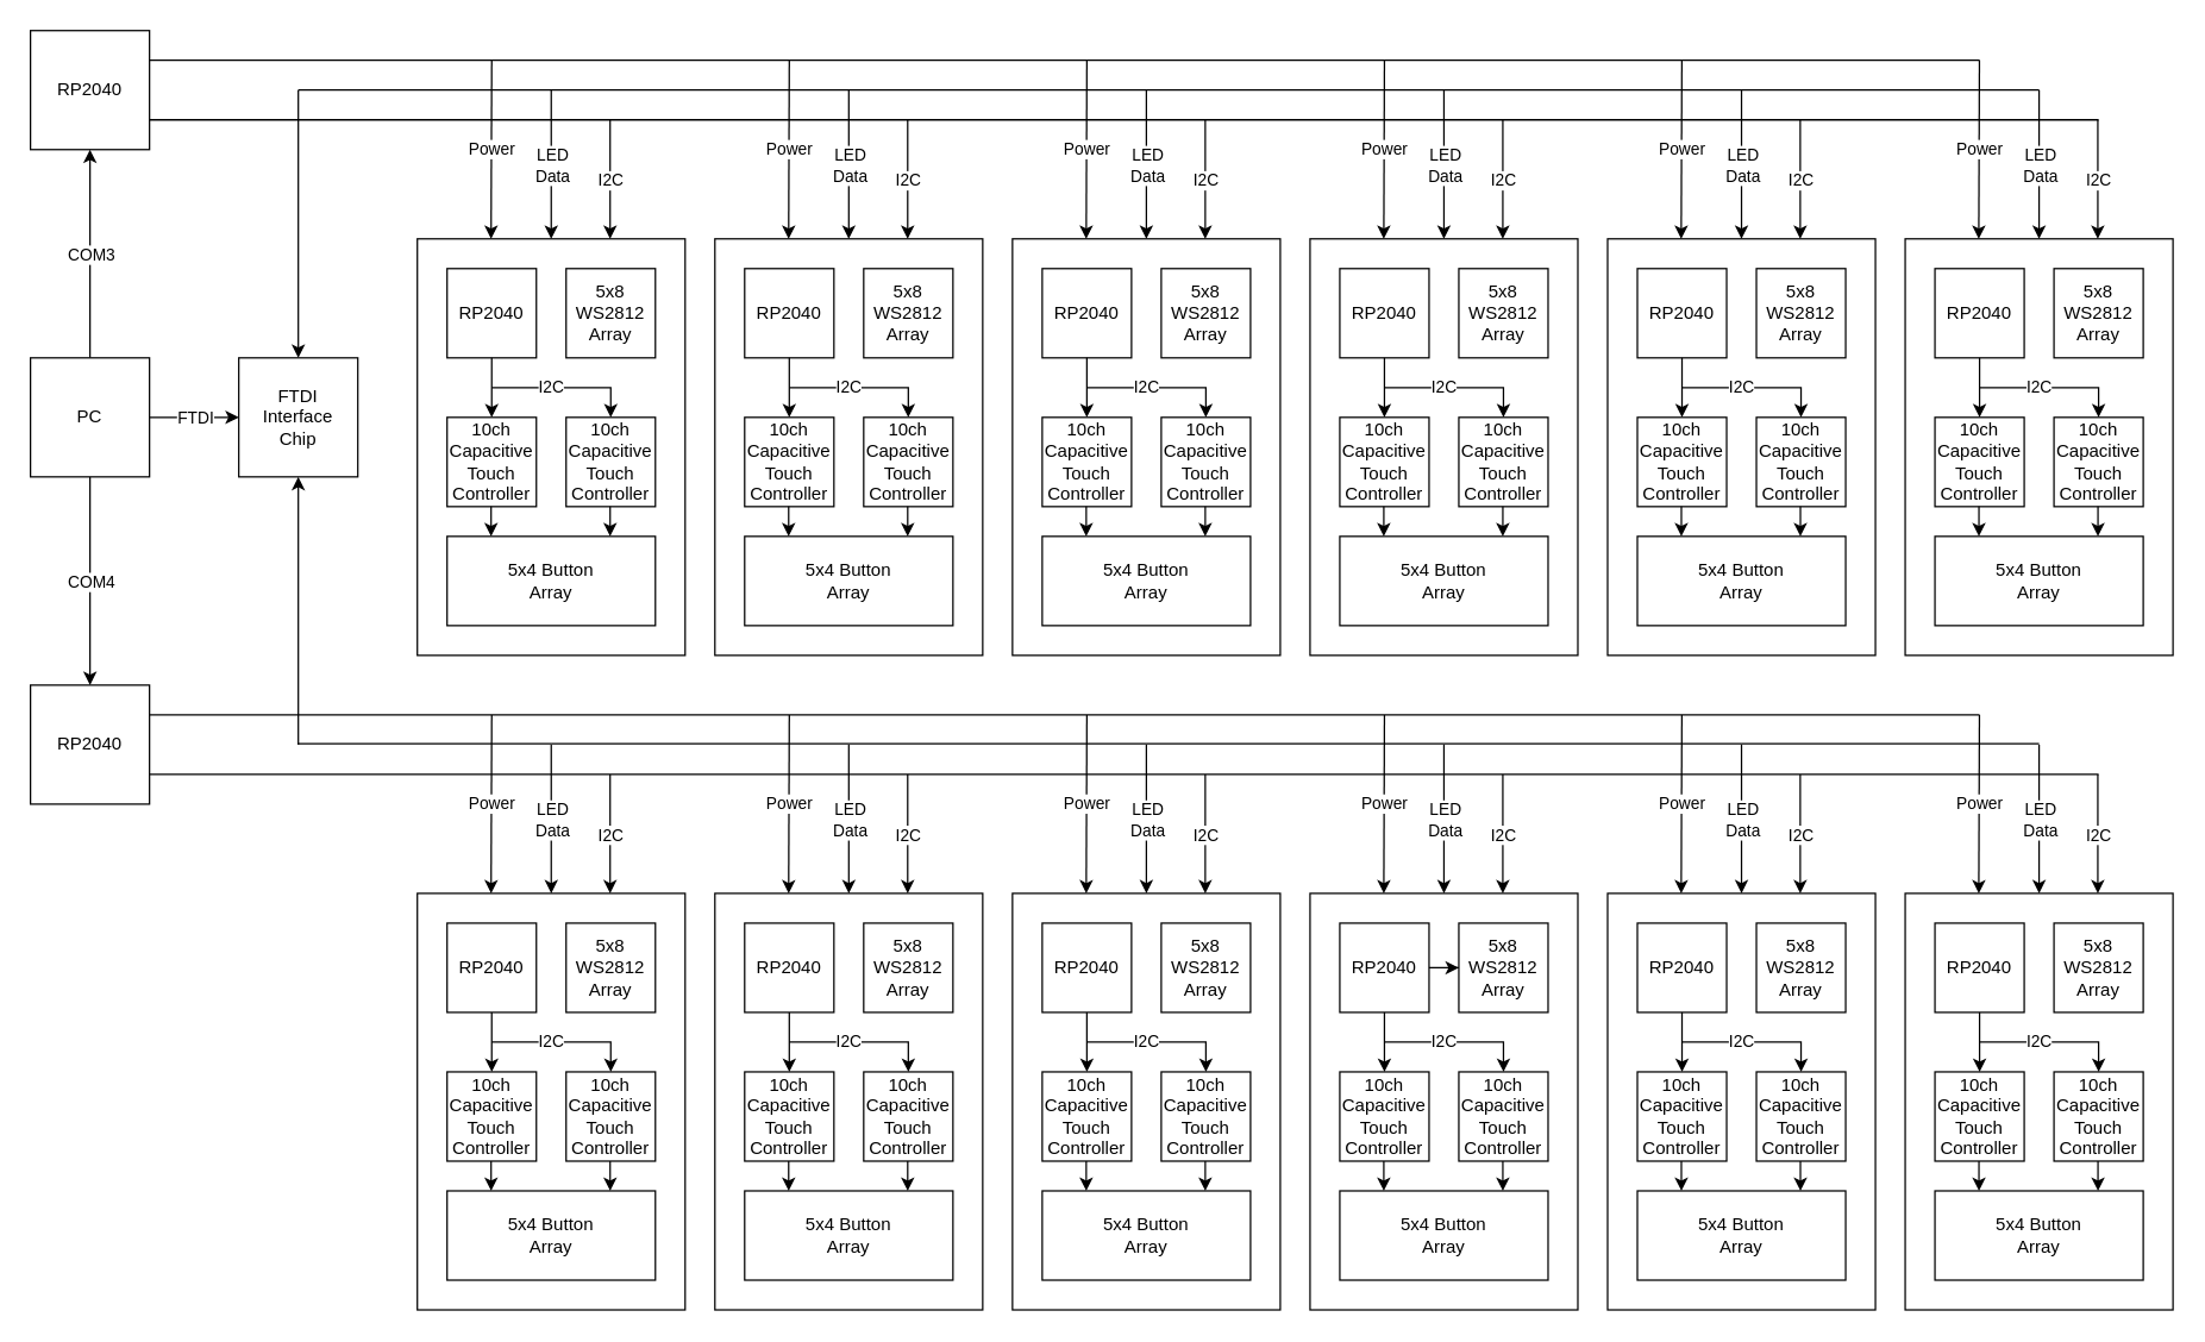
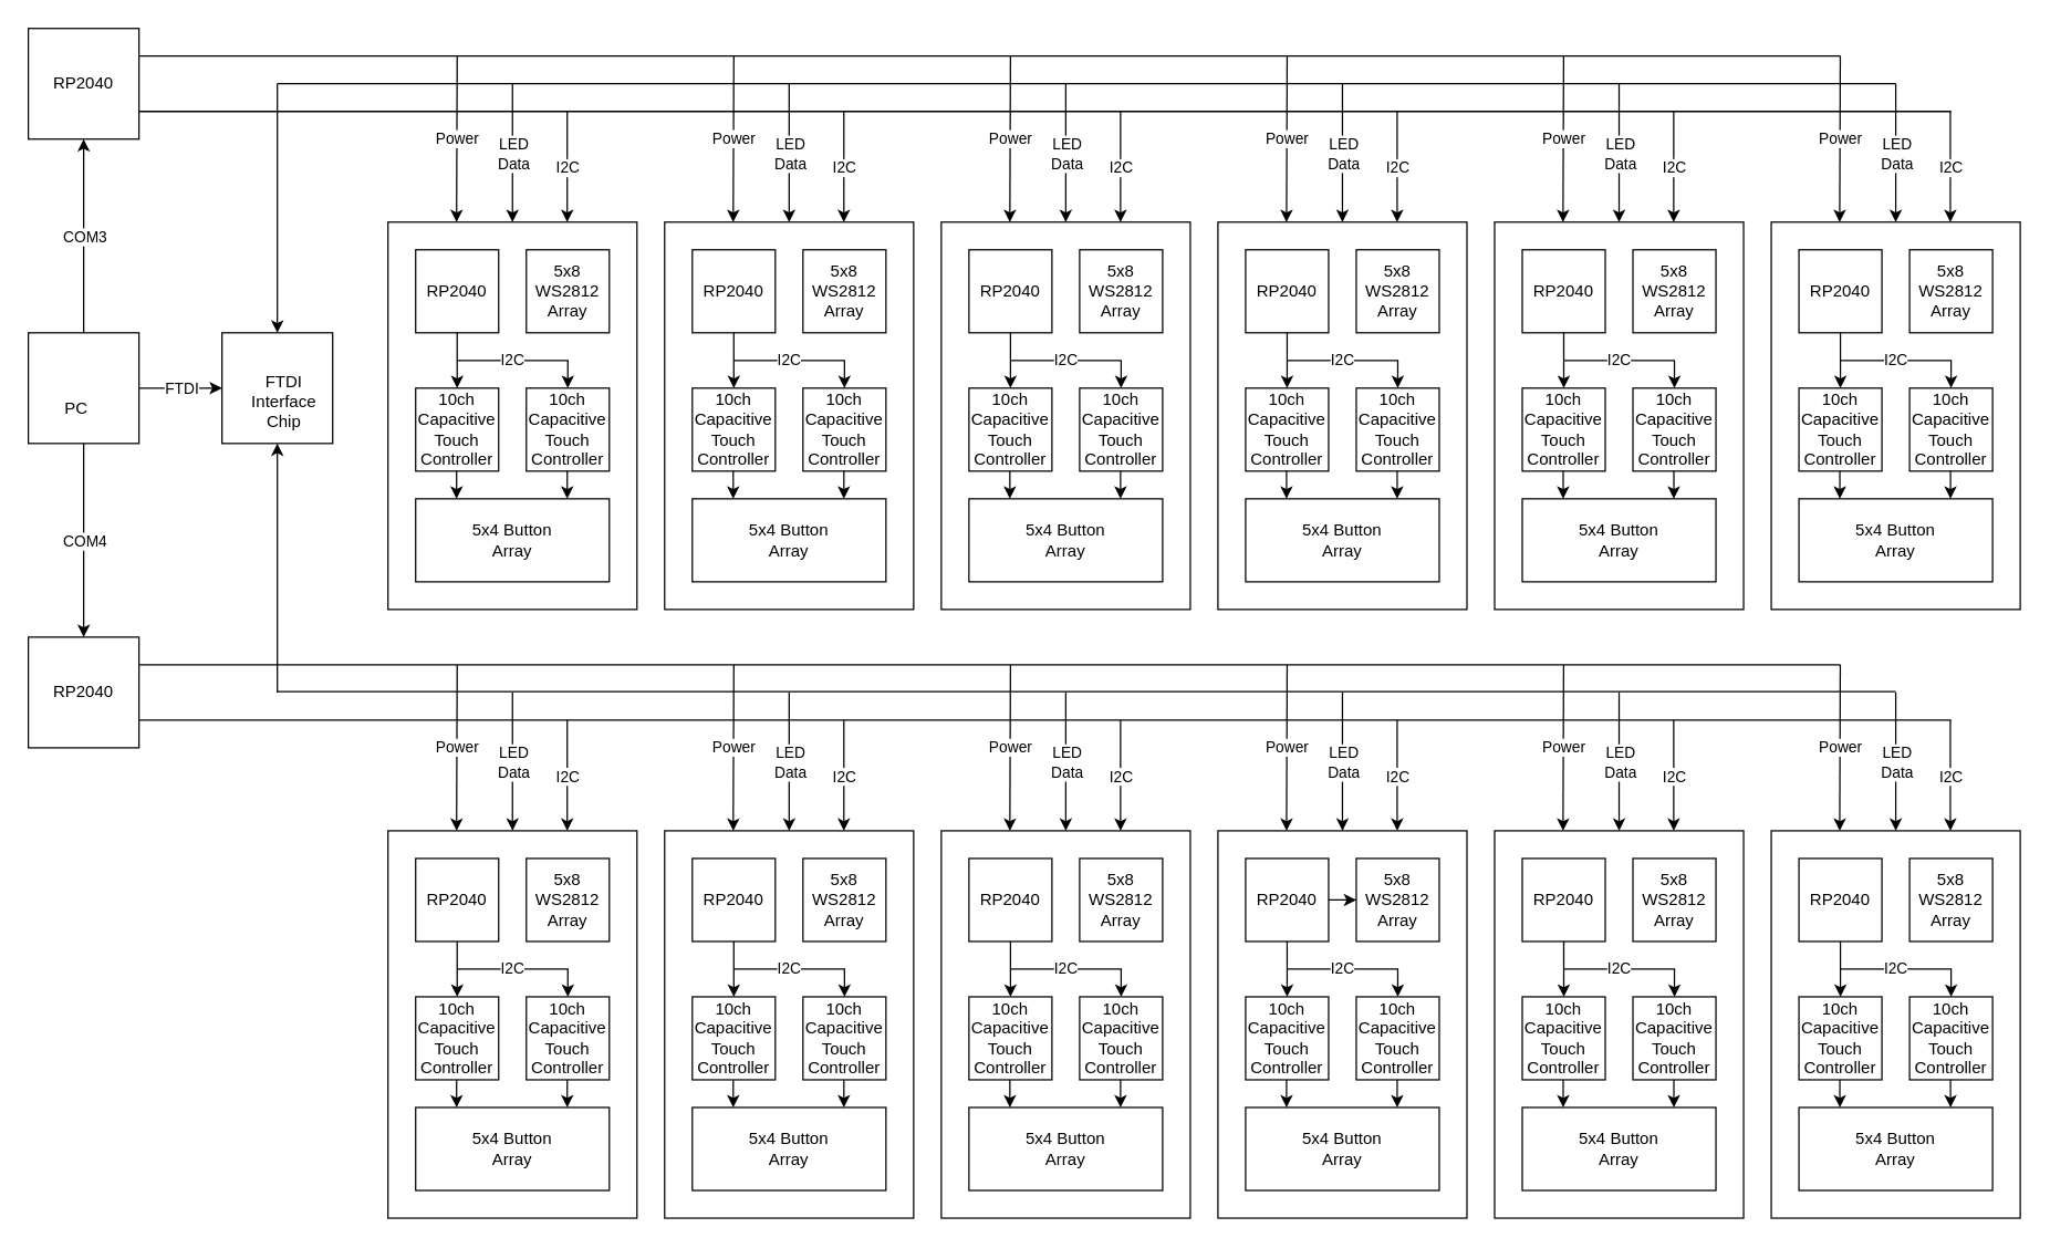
- <mxCell id="10" value="&lt;div&gt;PC&lt;/div&gt;" style="text;html=1;strokeColor=none;fillColor=none;align=center;verticalAlign=middle;whiteSpace=wrap;rounded=0;" parent="1" vertex="1"><mxGeometry x="30" y="265" width="60" height="30" as="geometry" /></mxCell>
+ <mxCell id="10" value="&lt;div&gt;PC&lt;/div&gt;" style="text;html=1;strokeColor=none;fillColor=none;align=center;verticalAlign=middle;whiteSpace=wrap;rounded=0;" parent="1" vertex="1"><mxGeometry x="25" y="280" width="60" height="30" as="geometry" /></mxCell>
- <mxCell id="238" value="FTDI Interface Chip" style="text;html=1;strokeColor=none;fillColor=none;align=center;verticalAlign=middle;whiteSpace=wrap;rounded=0;" vertex="1" parent="1"><mxGeometry x="170" y="265" width="60" height="30" as="geometry" /></mxCell>
+ <mxCell id="238" value="FTDI Interface Chip" style="text;html=1;strokeColor=none;fillColor=none;align=center;verticalAlign=middle;whiteSpace=wrap;rounded=0;" vertex="1" parent="1"><mxGeometry x="175" y="275" width="60" height="30" as="geometry" /></mxCell>
